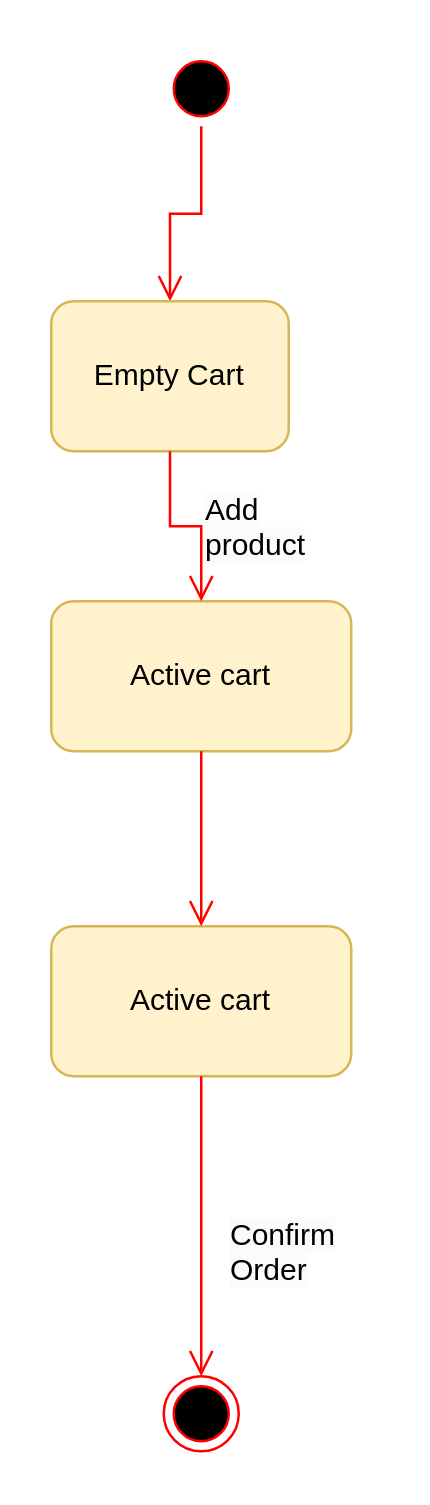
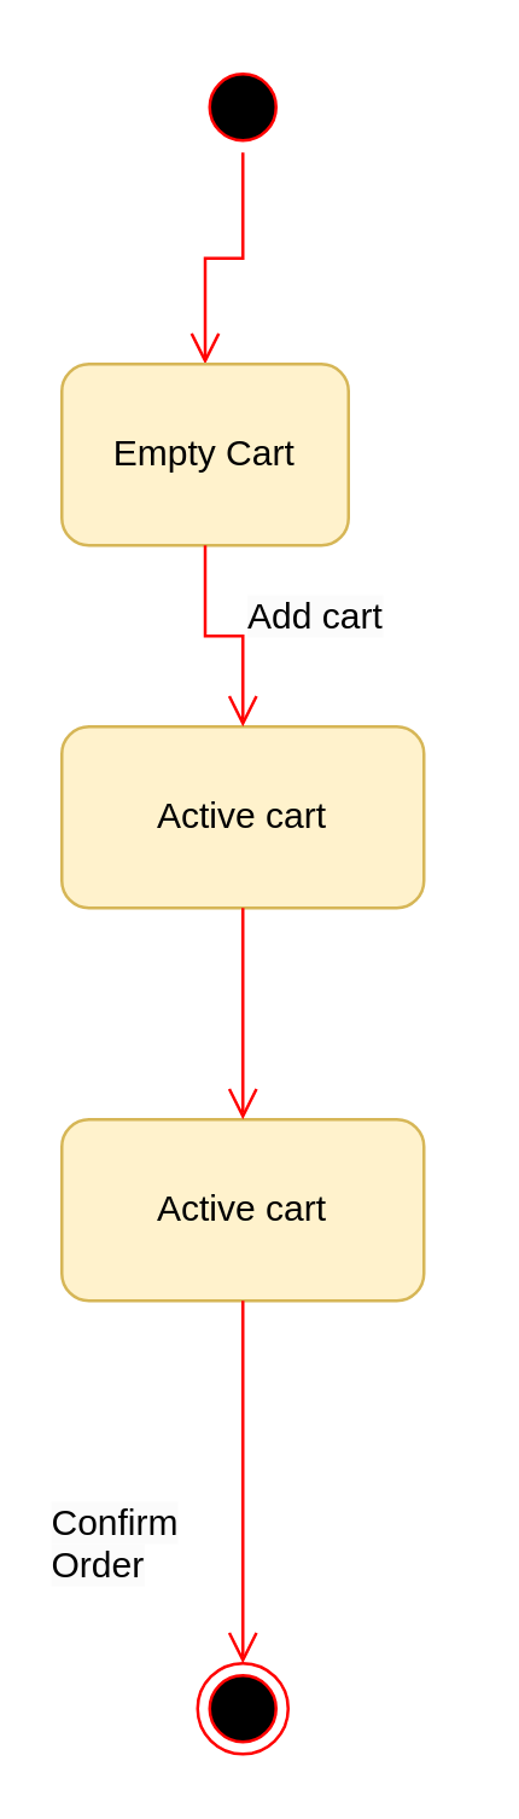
- <mxCell id="8" value="&lt;span style=&quot;color: rgb(0, 0, 0); font-family: Helvetica; font-size: 12px; font-style: normal; font-variant-ligatures: normal; font-variant-caps: normal; font-weight: 400; letter-spacing: normal; orphans: 2; text-align: center; text-indent: 0px; text-transform: none; widows: 2; word-spacing: 0px; -webkit-text-stroke-width: 0px; white-space: normal; background-color: rgb(251, 251, 251); text-decoration-thickness: initial; text-decoration-style: initial; text-decoration-color: initial; display: inline !important; float: none;&quot;&gt;Add product&lt;/span&gt;" style="text;whiteSpace=wrap;html=1;" vertex="1" parent="1"><mxGeometry x="80" y="190" width="60" height="40" as="geometry" /></mxCell>
+ <mxCell id="8" value="&lt;span style=&quot;color: rgb(0, 0, 0); font-family: Helvetica; font-size: 12px; font-style: normal; font-variant-ligatures: normal; font-variant-caps: normal; font-weight: 400; letter-spacing: normal; orphans: 2; text-align: center; text-indent: 0px; text-transform: none; widows: 2; word-spacing: 0px; -webkit-text-stroke-width: 0px; white-space: normal; background-color: rgb(251, 251, 251); text-decoration-thickness: initial; text-decoration-style: initial; text-decoration-color: initial; display: inline !important; float: none;&quot;&gt;Add cart&lt;/span&gt;" style="text;whiteSpace=wrap;html=1;" vertex="1" parent="1"><mxGeometry x="80" y="190" width="60" height="40" as="geometry" /></mxCell>
- <mxCell id="11" value="&lt;span style=&quot;color: rgb(0, 0, 0); font-family: Helvetica; font-size: 12px; font-style: normal; font-variant-ligatures: normal; font-variant-caps: normal; font-weight: 400; letter-spacing: normal; orphans: 2; text-align: center; text-indent: 0px; text-transform: none; widows: 2; word-spacing: 0px; -webkit-text-stroke-width: 0px; white-space: normal; background-color: rgb(251, 251, 251); text-decoration-thickness: initial; text-decoration-style: initial; text-decoration-color: initial; display: inline !important; float: none;&quot;&gt;Confirm Order&lt;/span&gt;" style="text;whiteSpace=wrap;html=1;" vertex="1" parent="1"><mxGeometry x="90" y="480" width="60" height="40" as="geometry" /></mxCell>
+ <mxCell id="11" value="&lt;span style=&quot;color: rgb(0, 0, 0); font-family: Helvetica; font-size: 12px; font-style: normal; font-variant-ligatures: normal; font-variant-caps: normal; font-weight: 400; letter-spacing: normal; orphans: 2; text-align: center; text-indent: 0px; text-transform: none; widows: 2; word-spacing: 0px; -webkit-text-stroke-width: 0px; white-space: normal; background-color: rgb(251, 251, 251); text-decoration-thickness: initial; text-decoration-style: initial; text-decoration-color: initial; display: inline !important; float: none;&quot;&gt;Confirm Order&lt;/span&gt;" style="text;whiteSpace=wrap;html=1;" vertex="1" parent="1"><mxGeometry x="15" y="490" width="60" height="40" as="geometry" /></mxCell>
